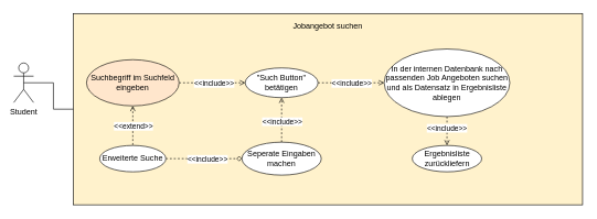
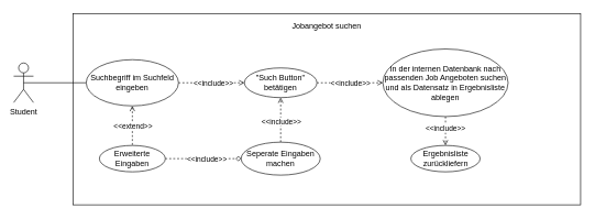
- <mxCell id="9" value="Suchbegriff im Suchfeld eingeben" style="ellipse;whiteSpace=wrap;html=1;labelBackgroundColor=none;fillColor=#ffe6cc;" vertex="1" parent="1"><mxGeometry x="130" y="90" width="140" height="70" as="geometry" /></mxCell>
+ <mxCell id="9" value="Suchbegriff im Suchfeld eingeben" style="ellipse;whiteSpace=wrap;html=1;labelBackgroundColor=none;" vertex="1" parent="1"><mxGeometry x="130" y="90" width="140" height="70" as="geometry" /></mxCell>
- <mxCell id="3" style="edgeStyle=orthogonalEdgeStyle;rounded=0;orthogonalLoop=1;jettySize=auto;html=1;exitX=0.5;exitY=0.5;exitDx=0;exitDy=0;exitPerimeter=0;endArrow=none;endFill=0;" edge="1" parent="1" source="4" target="2"><mxGeometry relative="1" as="geometry" /></mxCell>
+ <mxCell id="3" style="edgeStyle=orthogonalEdgeStyle;rounded=0;orthogonalLoop=1;jettySize=auto;html=1;exitX=0.5;exitY=0.5;exitDx=0;exitDy=0;exitPerimeter=0;entryX=0;entryY=0.5;entryDx=0;entryDy=0;endArrow=none;endFill=0;" edge="1" parent="1" source="4" target="9"><mxGeometry relative="1" as="geometry" /></mxCell>
- <mxCell id="2" value="&lt;p style=&quot;line-height: 110%;&quot;&gt;Jobangebot suchen&lt;/p&gt;" style="whiteSpace=wrap;html=1;spacingTop=-250;fillColor=#fff2cc;" vertex="1" parent="1"><mxGeometry x="110" y="20" width="770" height="290" as="geometry" /></mxCell>
+ <mxCell id="2" value="&lt;p style=&quot;line-height: 110%;&quot;&gt;Jobangebot suchen&lt;/p&gt;" style="whiteSpace=wrap;html=1;spacingTop=-250;" vertex="1" parent="1"><mxGeometry x="110" y="20" width="770" height="290" as="geometry" /></mxCell>
- <mxCell id="12" value="Erweiterte Suche" style="ellipse;whiteSpace=wrap;html=1;labelBackgroundColor=none;" vertex="1" parent="1"><mxGeometry x="150" y="220" width="100" height="40" as="geometry" /></mxCell>
+ <mxCell id="12" value="Erweiterte Eingaben" style="ellipse;whiteSpace=wrap;html=1;labelBackgroundColor=none;" vertex="1" parent="1"><mxGeometry x="150" y="220" width="100" height="40" as="geometry" /></mxCell>
